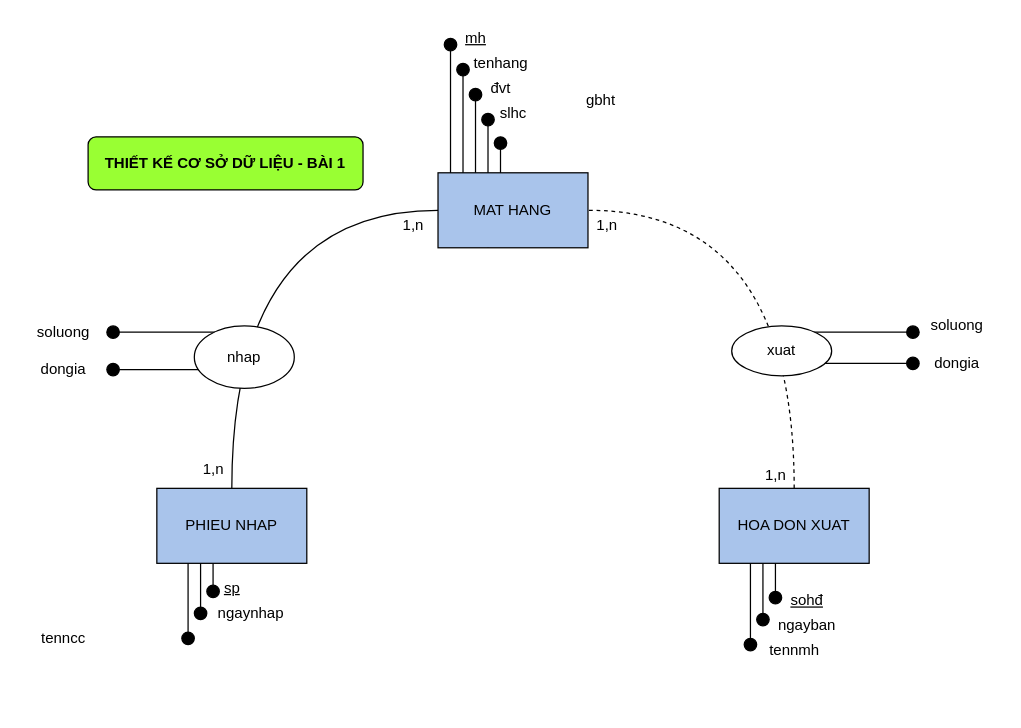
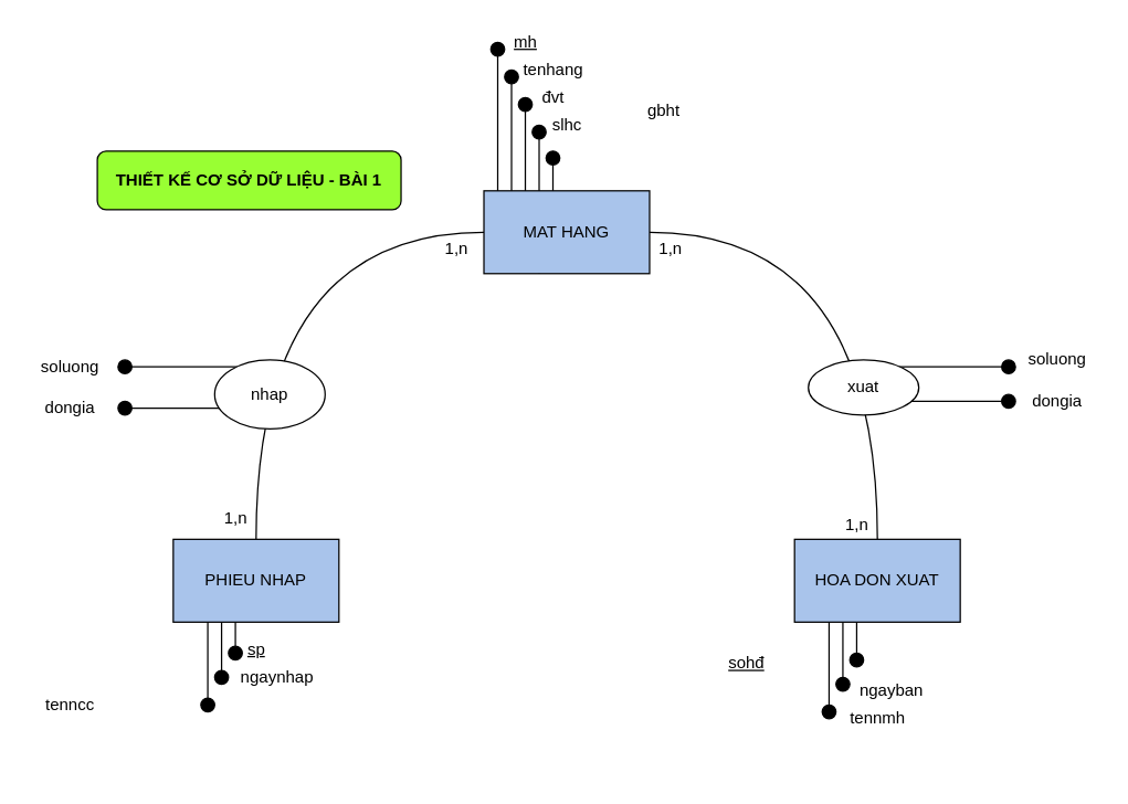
- <mxCell id="16" value="" style="endArrow=none;html=1;edgeStyle=orthogonalEdgeStyle;curved=1;entryX=1;entryY=0.5;entryDx=0;entryDy=0;exitX=0.5;exitY=0;exitDx=0;exitDy=0;dashed=1;" parent="1" source="26" target="15" edge="1"><mxGeometry width="50" height="50" relative="1" as="geometry"><mxPoint x="575" y="310" as="sourcePoint" /><mxPoint x="625" y="260" as="targetPoint" /></mxGeometry></mxCell>
+ <mxCell id="16" value="" style="endArrow=none;html=1;edgeStyle=orthogonalEdgeStyle;curved=1;entryX=1;entryY=0.5;entryDx=0;entryDy=0;exitX=0.5;exitY=0;exitDx=0;exitDy=0;" parent="1" source="26" target="15" edge="1"><mxGeometry width="50" height="50" relative="1" as="geometry"><mxPoint x="575" y="310" as="sourcePoint" /><mxPoint x="625" y="260" as="targetPoint" /></mxGeometry></mxCell>
- <mxCell id="30" value="&lt;u&gt;sohđ&lt;/u&gt;" style="text;html=1;align=center;verticalAlign=middle;resizable=0;points=[];autosize=1;" parent="1" vertex="1"><mxGeometry x="625" y="470" width="40" height="20" as="geometry" /></mxCell>
+ <mxCell id="30" value="&lt;u&gt;sohđ&lt;/u&gt;" style="text;html=1;align=center;verticalAlign=middle;resizable=0;points=[];autosize=1;" parent="1" vertex="1"><mxGeometry x="520" y="470" width="40" height="20" as="geometry" /></mxCell>
